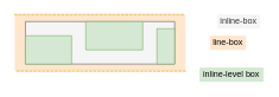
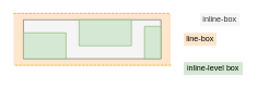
- <mxCell id="7" value="line-box" style="text;html=1;strokeColor=none;fillColor=#ffe6cc;align=center;verticalAlign=middle;whiteSpace=wrap;rounded=0;" parent="1" vertex="1"><mxGeometry x="295" y="50" width="50" height="20" as="geometry" /></mxCell>
+ <mxCell id="7" value="line-box" style="text;html=1;strokeColor=none;fillColor=#ffe6cc;align=center;verticalAlign=middle;whiteSpace=wrap;rounded=0;" parent="1" vertex="1"><mxGeometry x="280" y="50" width="50" height="20" as="geometry" /></mxCell>
